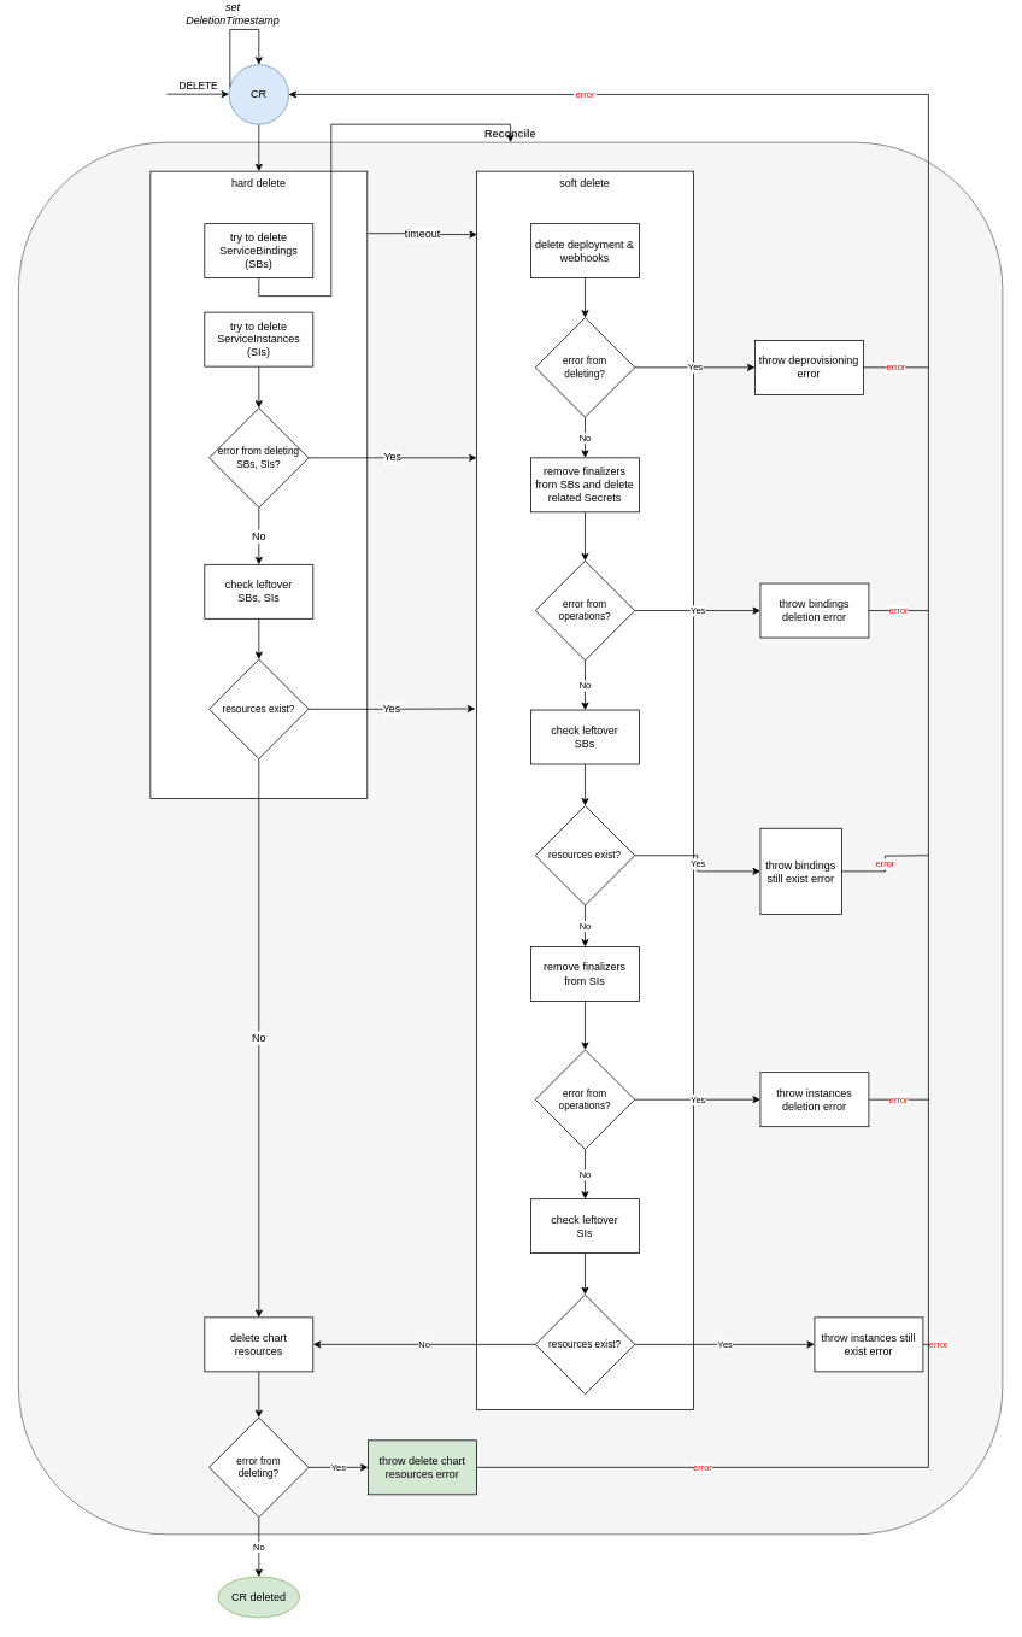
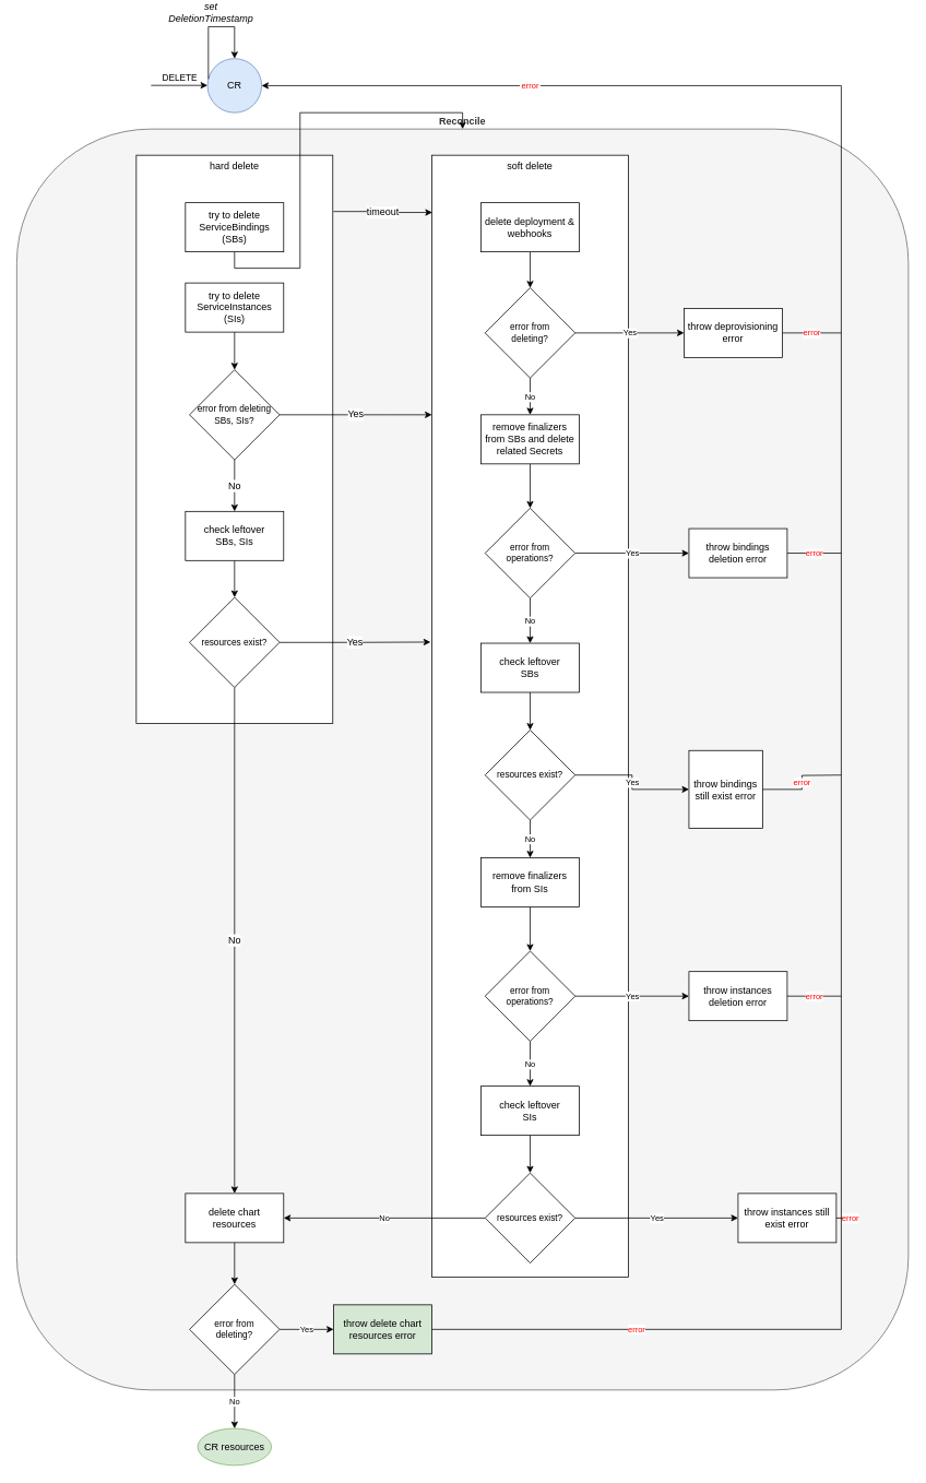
- <mxCell id="3" value="" style="edgeStyle=orthogonalEdgeStyle;rounded=0;orthogonalLoop=1;jettySize=auto;html=1;fontSize=10;fontColor=#000000;" parent="1" source="4" target="8" edge="1"><mxGeometry relative="1" as="geometry" /></mxCell>
- <mxCell id="59" value="CR deleted" style="ellipse;whiteSpace=wrap;html=1;fillColor=#d5e8d4;strokeColor=#82b366;" parent="1" vertex="1"><mxGeometry x="241" y="1732" width="90" height="45" as="geometry" /></mxCell>
+ <mxCell id="59" value="CR resources" style="ellipse;whiteSpace=wrap;html=1;fillColor=#d5e8d4;strokeColor=#82b366;" parent="1" vertex="1"><mxGeometry x="241" y="1732" width="90" height="45" as="geometry" /></mxCell>
